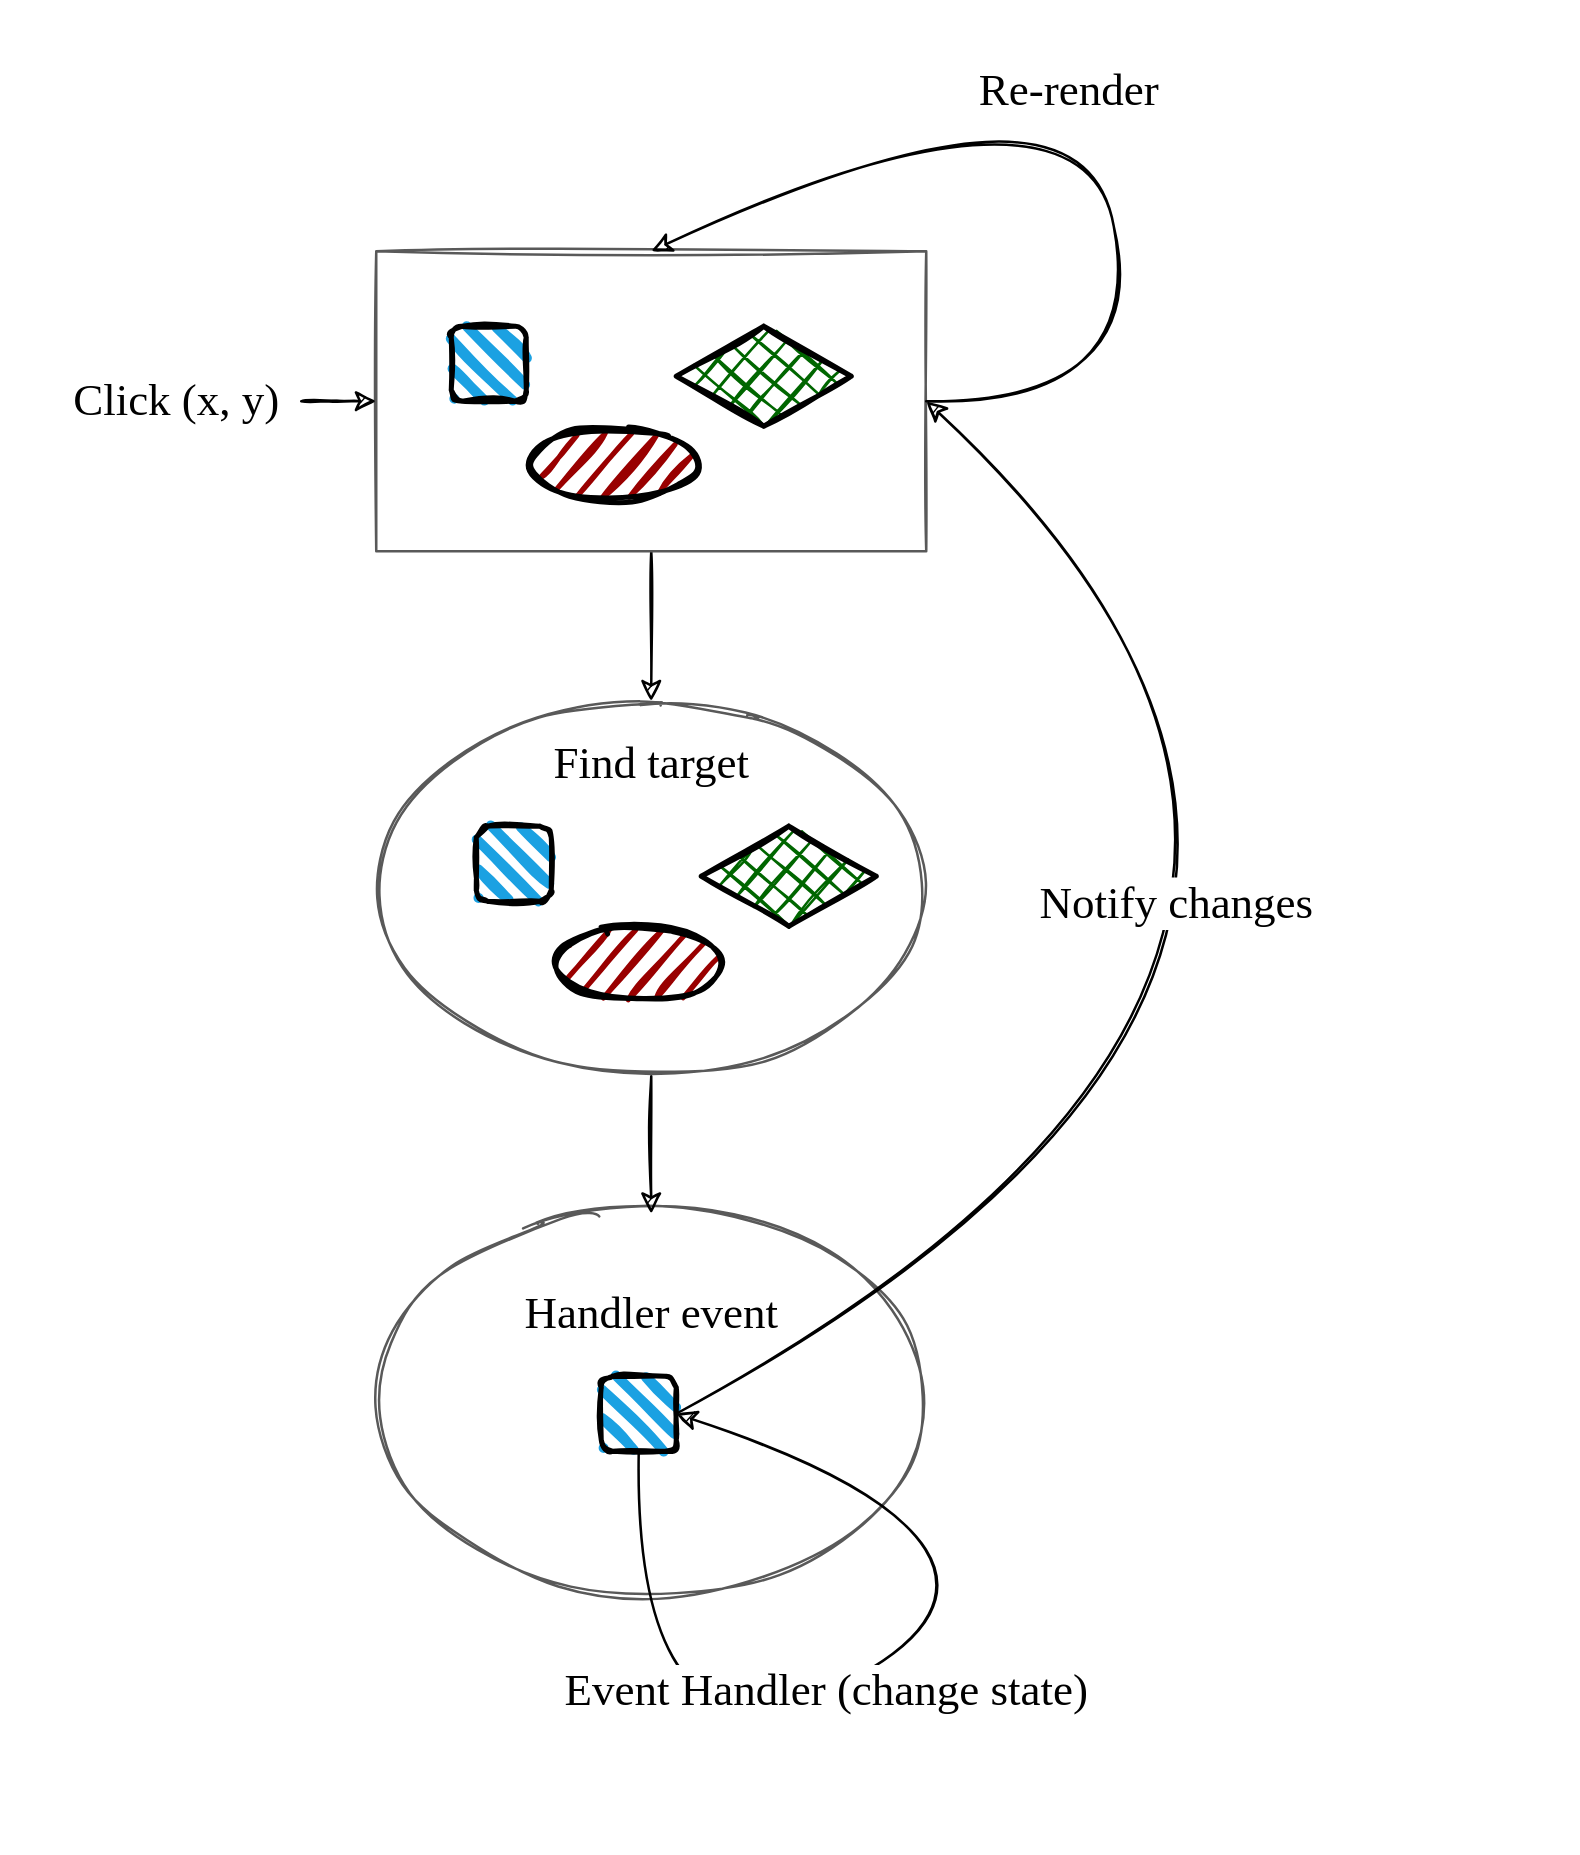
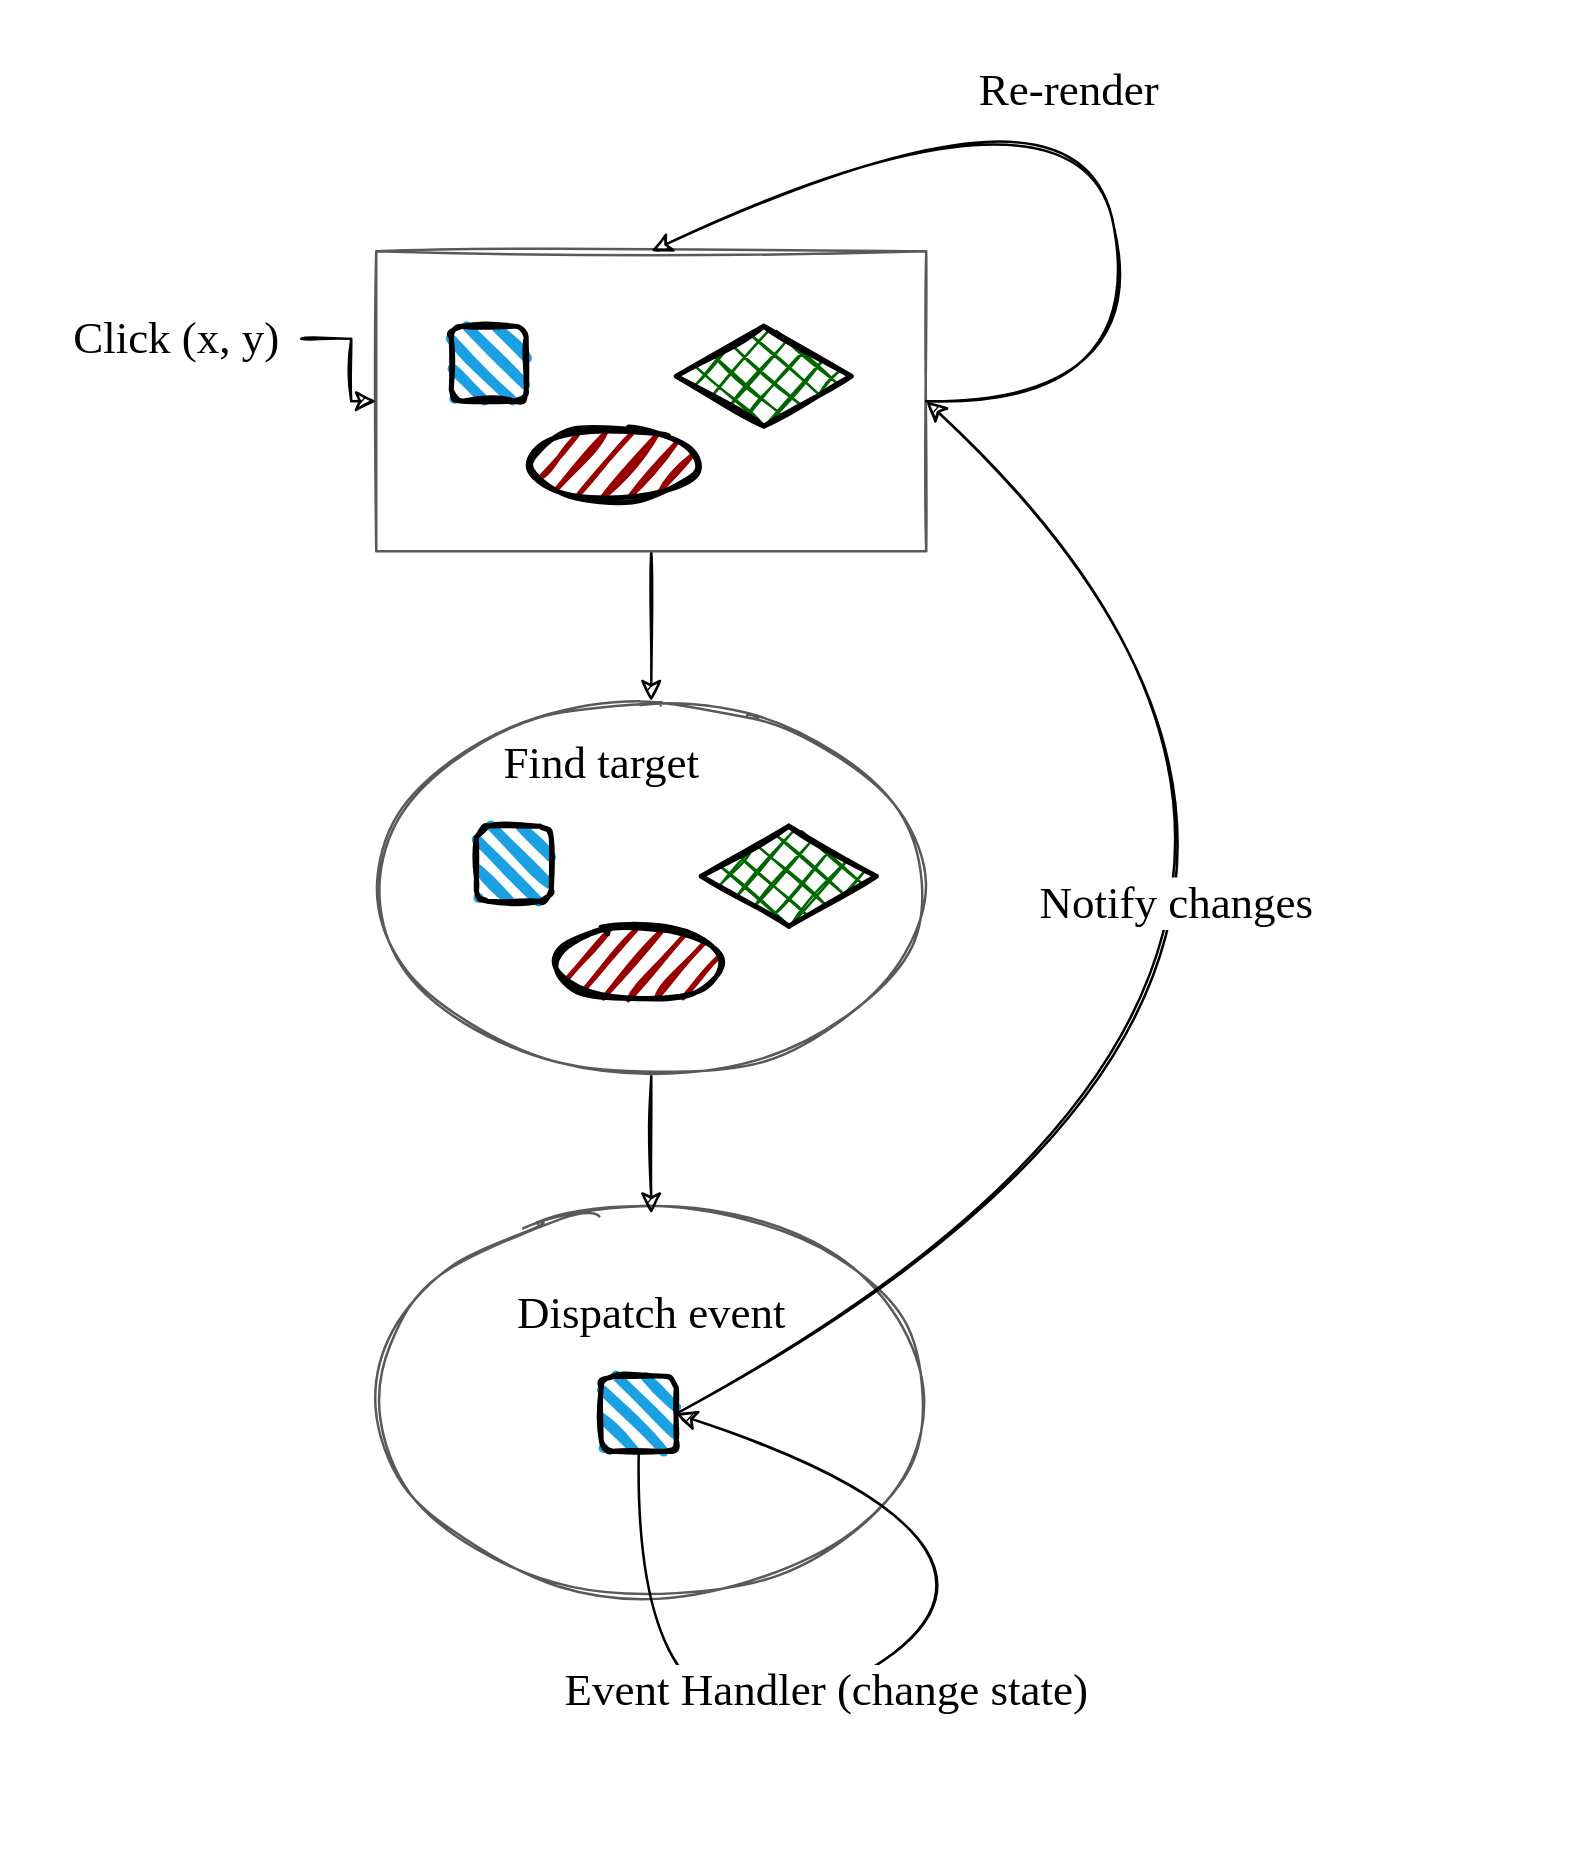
- <mxCell id="6" value="Click (x, y)" style="text;html=1;align=center;verticalAlign=middle;resizable=0;points=[];autosize=1;sketch=0;fontFamily=Comic Sans MS;fontSize=18;" vertex="1" parent="1"><mxGeometry x="20" y="145" width="100" height="30" as="geometry" /></mxCell>
+ <mxCell id="6" value="Click (x, y)" style="text;html=1;align=center;verticalAlign=middle;resizable=0;points=[];autosize=1;sketch=0;fontFamily=Comic Sans MS;fontSize=18;" vertex="1" parent="1"><mxGeometry x="20" y="120" width="100" height="30" as="geometry" /></mxCell>
- <mxCell id="17" value="Find target" style="text;html=1;align=center;verticalAlign=middle;resizable=0;points=[];autosize=1;fontSize=18;fontFamily=Comic Sans MS;" vertex="1" parent="1"><mxGeometry x="205" y="290" width="110" height="30" as="geometry" /></mxCell>
+ <mxCell id="17" value="Find target" style="text;html=1;align=center;verticalAlign=middle;resizable=0;points=[];autosize=1;fontSize=18;fontFamily=Comic Sans MS;" vertex="1" parent="1"><mxGeometry x="185" y="290" width="110" height="30" as="geometry" /></mxCell>
- <mxCell id="19" value="Handler event" style="text;html=1;align=center;verticalAlign=middle;resizable=0;points=[];autosize=1;fontSize=18;fontFamily=Comic Sans MS;" vertex="1" parent="1"><mxGeometry x="190" y="510" width="140" height="30" as="geometry" /></mxCell>
+ <mxCell id="19" value="Dispatch event" style="text;html=1;align=center;verticalAlign=middle;resizable=0;points=[];autosize=1;fontSize=18;fontFamily=Comic Sans MS;" vertex="1" parent="1"><mxGeometry x="190" y="510" width="140" height="30" as="geometry" /></mxCell>
